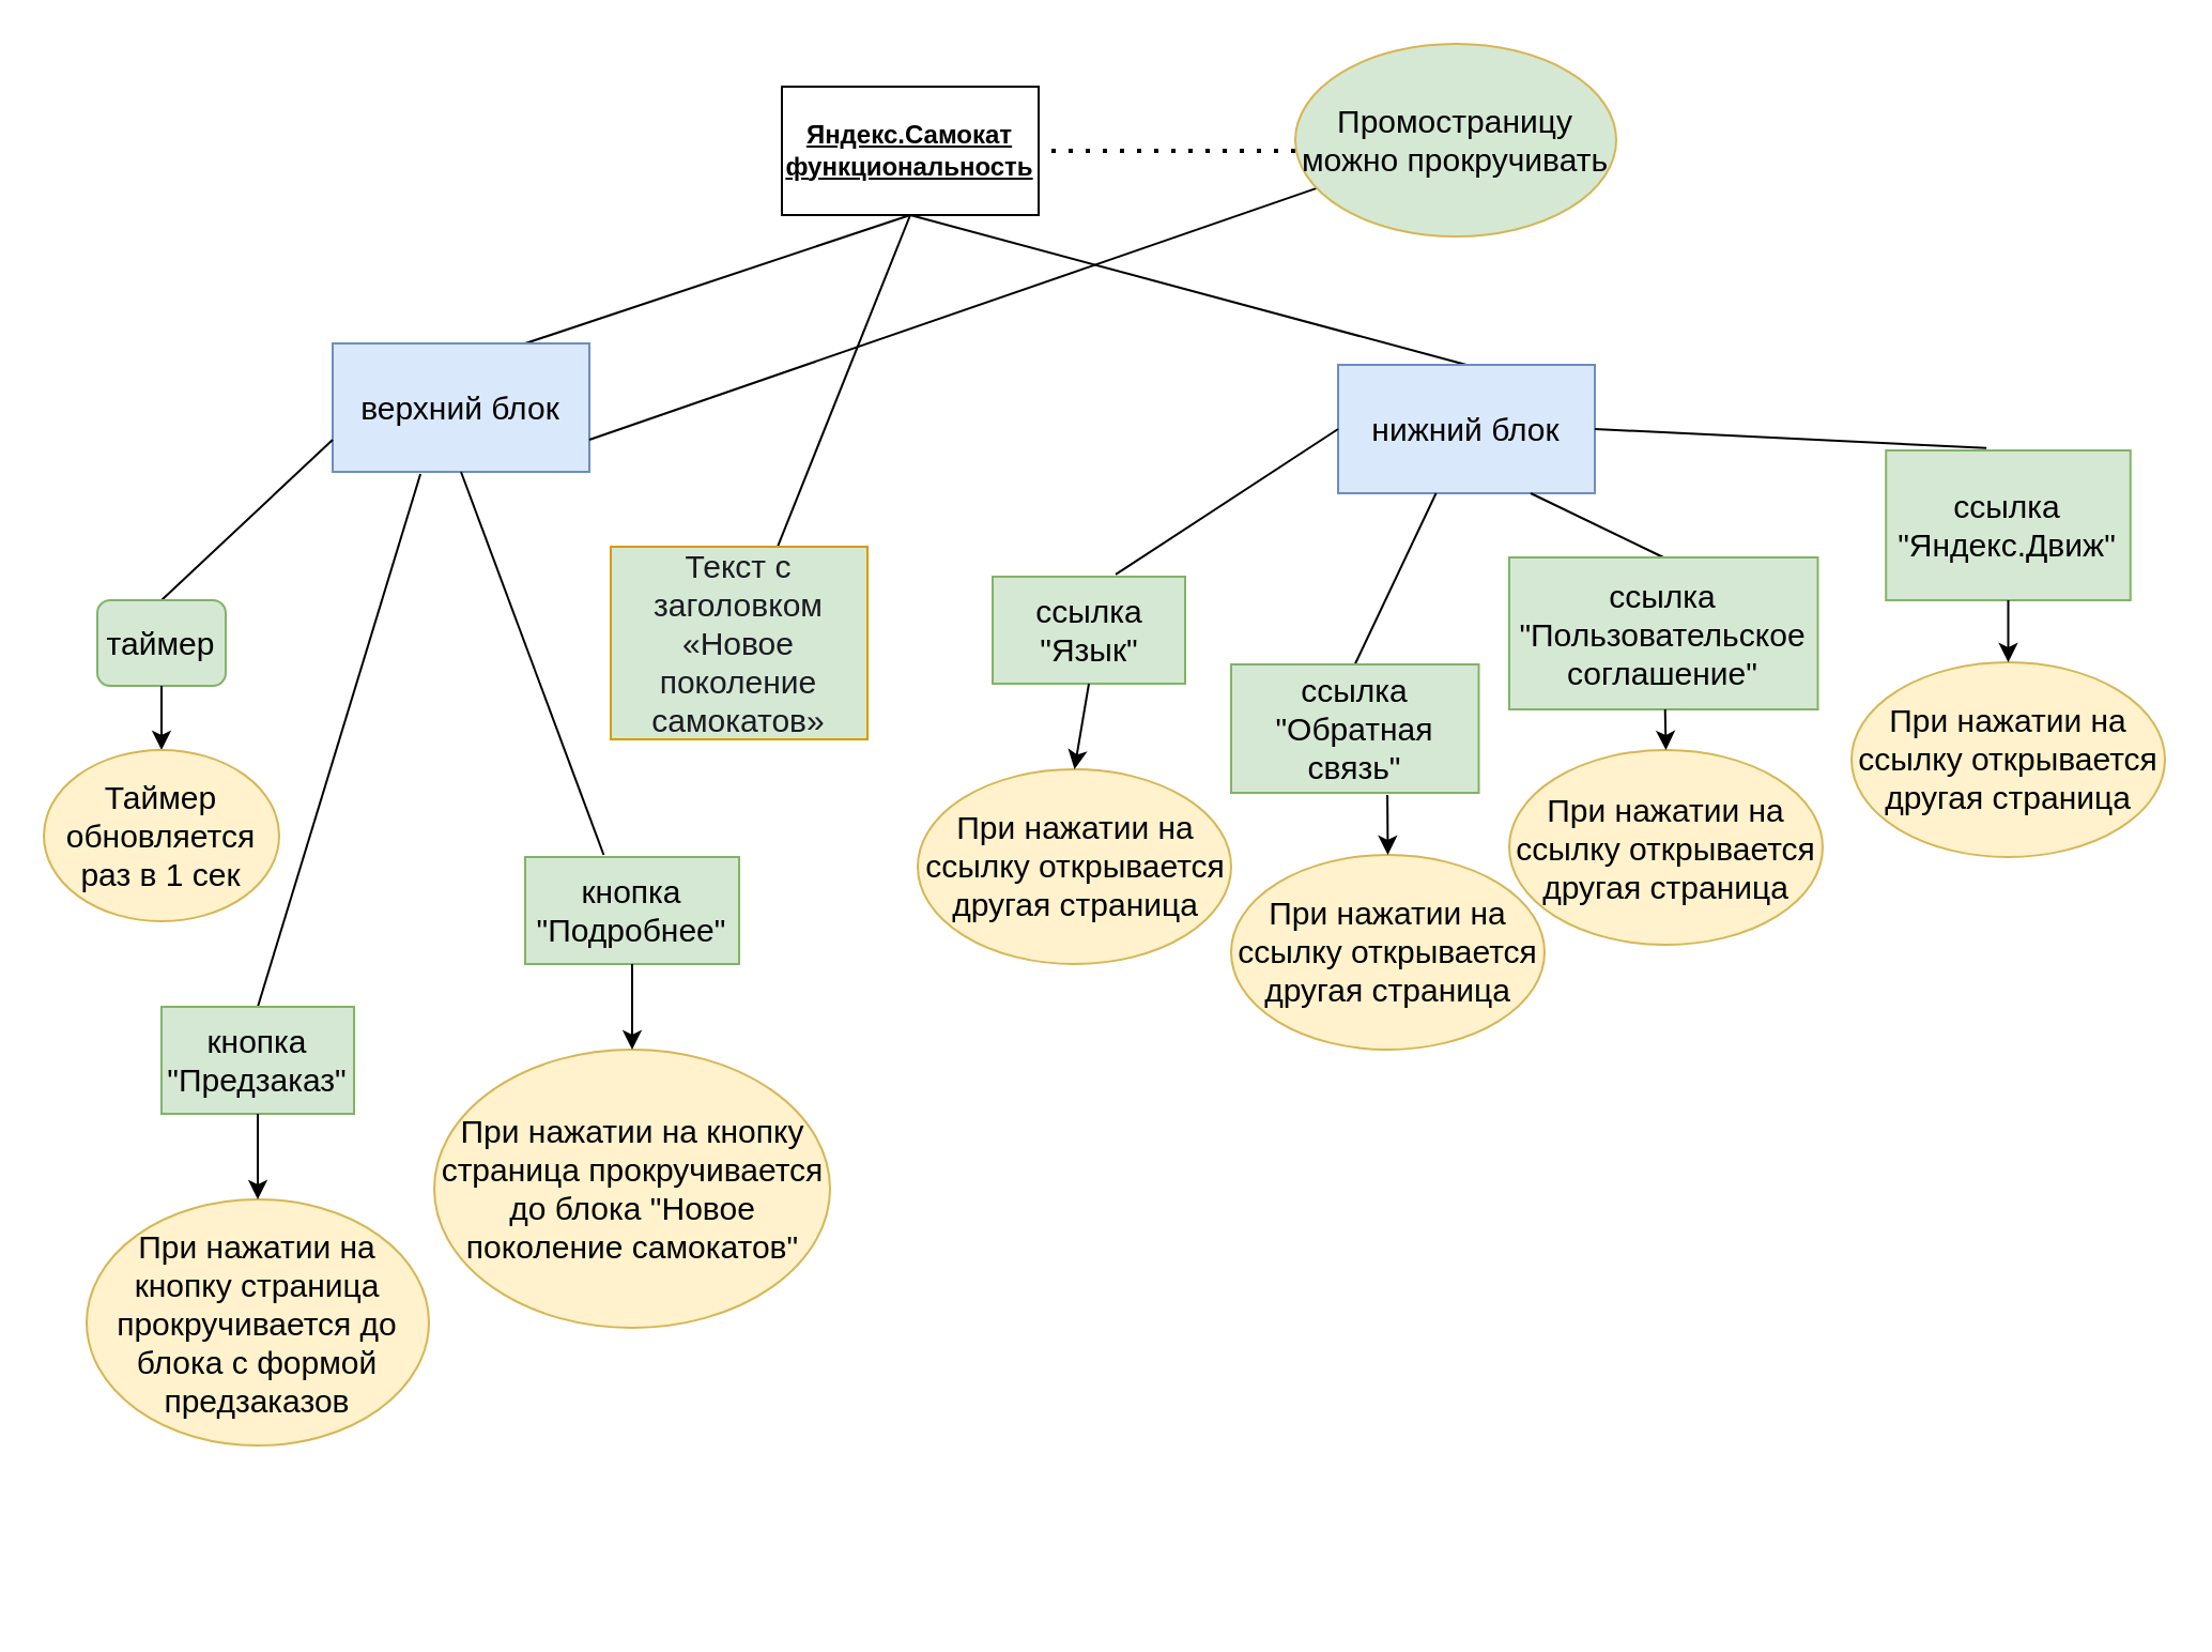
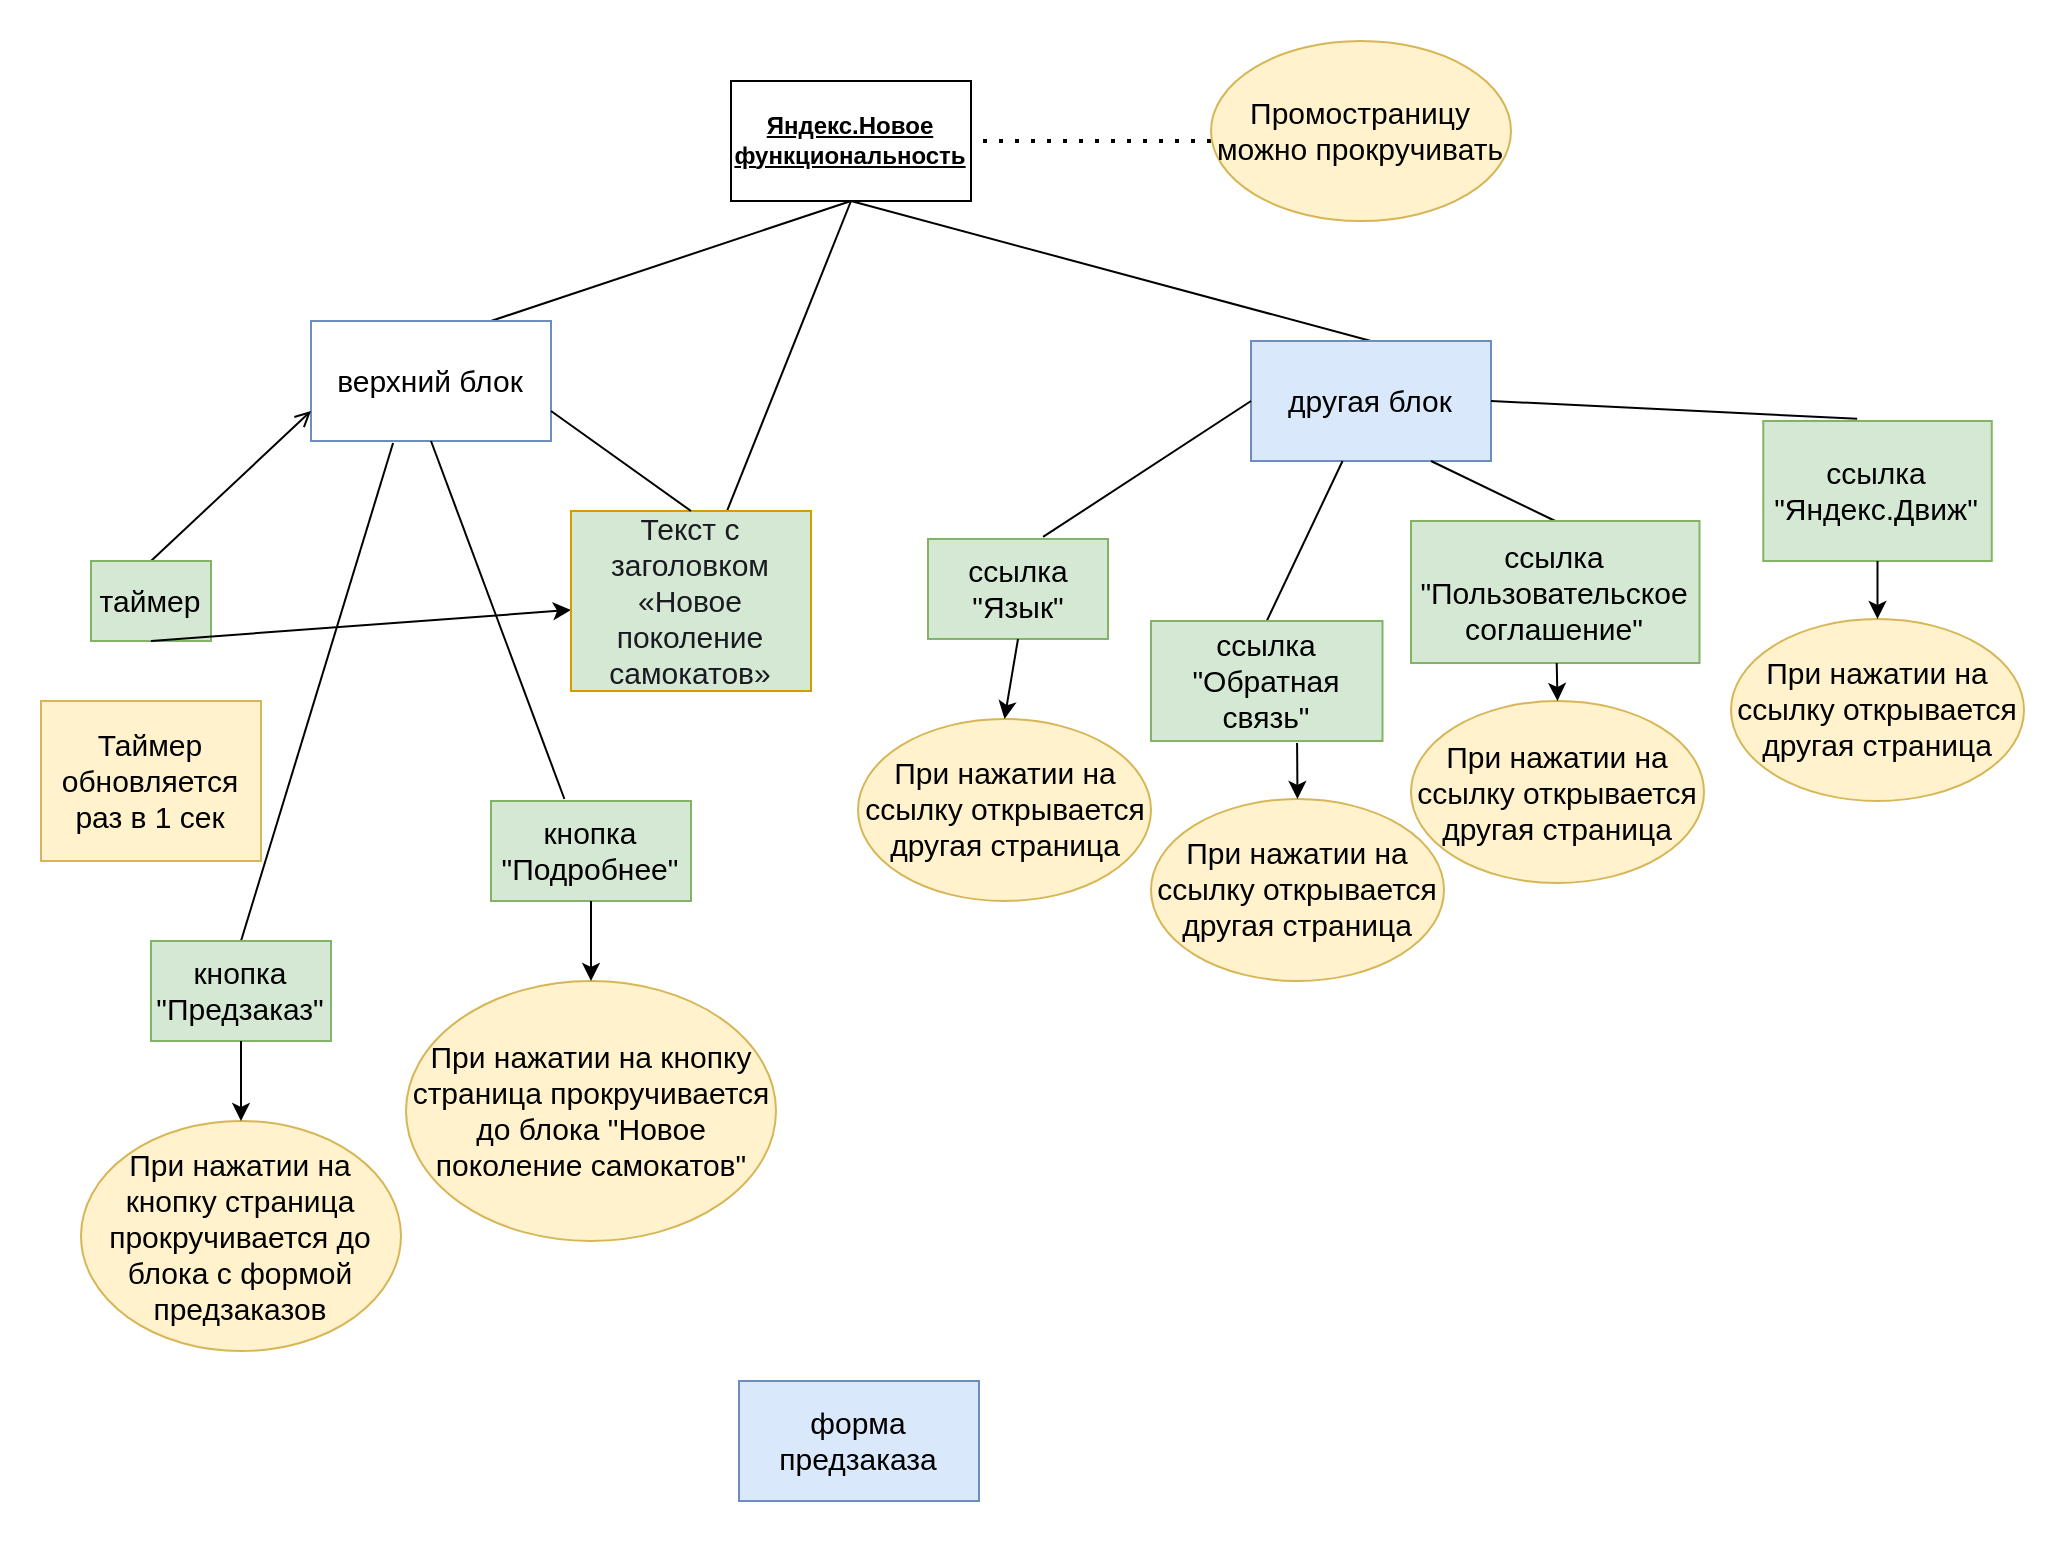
- <mxCell id="24" value="Промостраницу можно прокручивать" style="ellipse;whiteSpace=wrap;html=1;labelBackgroundColor=none;fontFamily=Helvetica;fontSize=15;fillColor=#d5e8d4;strokeColor=#d6b656;" vertex="1" parent="1"><mxGeometry x="605" y="20" width="150" height="90" as="geometry" /></mxCell>
+ <mxCell id="24" value="Промостраницу можно прокручивать" style="ellipse;whiteSpace=wrap;html=1;labelBackgroundColor=none;fontFamily=Helvetica;fontSize=15;fillColor=#fff2cc;strokeColor=#d6b656;" vertex="1" parent="1"><mxGeometry x="605" y="20" width="150" height="90" as="geometry" /></mxCell>
- <mxCell id="2" value="&lt;b&gt;&lt;u&gt;Яндекс.Самокат функциональность&lt;/u&gt;&lt;/b&gt;" style="rounded=0;whiteSpace=wrap;html=1;" vertex="1" parent="1"><mxGeometry x="365" y="40" width="120" height="60" as="geometry" /></mxCell>
+ <mxCell id="2" value="&lt;b&gt;&lt;u&gt;Яндекс.Новое функциональность&lt;/u&gt;&lt;/b&gt;" style="rounded=0;whiteSpace=wrap;html=1;" vertex="1" parent="1"><mxGeometry x="365" y="40" width="120" height="60" as="geometry" /></mxCell>
- <mxCell id="18" value="" style="endArrow=none;html=1;rounded=0;fontFamily=Helvetica;fontSize=15;exitX=1;exitY=0.75;exitDx=0;exitDy=0;" edge="1" parent="1" source="6" target="24"><mxGeometry width="50" height="50" relative="1" as="geometry"><mxPoint x="325" y="240" as="sourcePoint" /><mxPoint x="375" y="190" as="targetPoint" /></mxGeometry></mxCell>
+ <mxCell id="18" value="" style="endArrow=none;html=1;rounded=0;fontFamily=Helvetica;fontSize=15;exitX=1;exitY=0.75;exitDx=0;exitDy=0;entryX=0.5;entryY=0;entryDx=0;entryDy=0;" edge="1" parent="1" source="6" target="17"><mxGeometry width="50" height="50" relative="1" as="geometry"><mxPoint x="325" y="240" as="sourcePoint" /><mxPoint x="375" y="190" as="targetPoint" /></mxGeometry></mxCell>
- <mxCell id="6" value="верхний блок" style="rounded=0;whiteSpace=wrap;html=1;fontFamily=Helvetica;fontSize=15;fillColor=#dae8fc;strokeColor=#6c8ebf;" vertex="1" parent="1"><mxGeometry x="155" y="160" width="120" height="60" as="geometry" /></mxCell>
+ <mxCell id="6" value="верхний блок" style="rounded=0;whiteSpace=wrap;html=1;fontFamily=Helvetica;fontSize=15;fillColor=#ffffff;strokeColor=#6c8ebf;" vertex="1" parent="1"><mxGeometry x="155" y="160" width="120" height="60" as="geometry" /></mxCell>
- <mxCell id="8" value="нижний блок" style="rounded=0;whiteSpace=wrap;html=1;fontFamily=Helvetica;fontSize=15;fillColor=#dae8fc;strokeColor=#6c8ebf;" vertex="1" parent="1"><mxGeometry x="625" y="170" width="120" height="60" as="geometry" /></mxCell>
+ <mxCell id="8" value="другая блок" style="rounded=0;whiteSpace=wrap;html=1;fontFamily=Helvetica;fontSize=15;fillColor=#dae8fc;strokeColor=#6c8ebf;" vertex="1" parent="1"><mxGeometry x="625" y="170" width="120" height="60" as="geometry" /></mxCell>
- <mxCell id="9" value="" style="endArrow=none;html=1;rounded=0;fontFamily=Helvetica;fontSize=15;entryX=0;entryY=0.75;entryDx=0;entryDy=0;exitX=0.5;exitY=0;exitDx=0;exitDy=0;" edge="1" parent="1" source="10" target="6"><mxGeometry width="50" height="50" relative="1" as="geometry"><mxPoint x="85" y="280" as="sourcePoint" /><mxPoint x="135" y="230" as="targetPoint" /></mxGeometry></mxCell>
+ <mxCell id="9" value="" style="endArrow=open;html=1;rounded=0;fontFamily=Helvetica;fontSize=15;entryX=0;entryY=0.75;entryDx=0;entryDy=0;exitX=0.5;exitY=0;exitDx=0;exitDy=0;" edge="1" parent="1" source="10" target="6"><mxGeometry width="50" height="50" relative="1" as="geometry"><mxPoint x="85" y="280" as="sourcePoint" /><mxPoint x="135" y="230" as="targetPoint" /></mxGeometry></mxCell>
- <mxCell id="10" value="таймер" style="whiteSpace=wrap;html=1;fontFamily=Helvetica;fontSize=15;fillColor=#d5e8d4;strokeColor=#82b366;rounded=1;" vertex="1" parent="1"><mxGeometry x="45" y="280" width="60" height="40" as="geometry" /></mxCell>
+ <mxCell id="10" value="таймер" style="rounded=0;whiteSpace=wrap;html=1;fontFamily=Helvetica;fontSize=15;fillColor=#d5e8d4;strokeColor=#82b366;" vertex="1" parent="1"><mxGeometry x="45" y="280" width="60" height="40" as="geometry" /></mxCell>
- <mxCell id="15" value="" style="endArrow=classic;html=1;rounded=0;fontFamily=Helvetica;fontSize=15;exitX=0.5;exitY=1;exitDx=0;exitDy=0;entryX=0.5;entryY=0;entryDx=0;entryDy=0;" edge="1" parent="1" source="10" target="16"><mxGeometry width="50" height="50" relative="1" as="geometry"><mxPoint x="105" y="510" as="sourcePoint" /><mxPoint x="55" y="400" as="targetPoint" /></mxGeometry></mxCell>
+ <mxCell id="15" value="" style="endArrow=classic;html=1;rounded=0;fontFamily=Helvetica;fontSize=15;exitX=0.5;exitY=1;exitDx=0;exitDy=0;" edge="1" parent="1" source="10" target="17"><mxGeometry width="50" height="50" relative="1" as="geometry"><mxPoint x="105" y="510" as="sourcePoint" /><mxPoint x="55" y="400" as="targetPoint" /></mxGeometry></mxCell>
- <mxCell id="16" value="Таймер обновляется раз в 1 сек" style="ellipse;whiteSpace=wrap;html=1;fontFamily=Helvetica;fontSize=15;fillColor=#fff2cc;strokeColor=#d6b656;" vertex="1" parent="1"><mxGeometry x="20" y="350" width="110" height="80" as="geometry" /></mxCell>
+ <mxCell id="16" value="Таймер обновляется раз в 1 сек" style="whiteSpace=wrap;html=1;fontFamily=Helvetica;fontSize=15;fillColor=#fff2cc;strokeColor=#d6b656;rounded=0;" vertex="1" parent="1"><mxGeometry x="20" y="350" width="110" height="80" as="geometry" /></mxCell>
+ <mxCell id="7" value="форма предзаказа" style="rounded=0;whiteSpace=wrap;html=1;fontFamily=Helvetica;fontSize=15;fillColor=#dae8fc;strokeColor=#6c8ebf;" vertex="1" parent="1"><mxGeometry x="369" y="690" width="120" height="60" as="geometry" /></mxCell>
